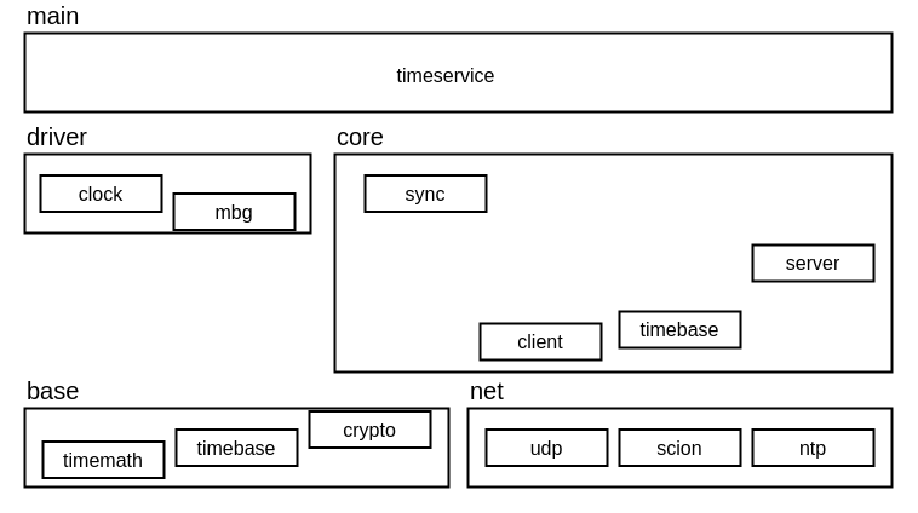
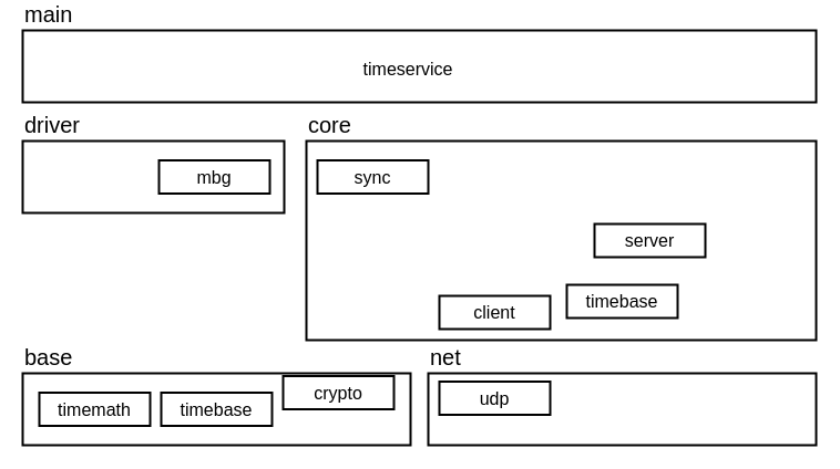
- <mxCell id="19" value="clock" style="text;html=1;fillColor=none;align=center;verticalAlign=middle;whiteSpace=wrap;rounded=0;strokeWidth=2;fontSize=16;labelBackgroundColor=none;strokeColor=default;" vertex="1" parent="1"><mxGeometry x="33" y="137.5" width="100" height="30" as="geometry" /></mxCell>
- <mxCell id="4" value="sync" style="text;html=1;fillColor=none;align=center;verticalAlign=middle;whiteSpace=wrap;rounded=0;strokeWidth=2;fontSize=16;labelBackgroundColor=none;strokeColor=default;" vertex="1" parent="1"><mxGeometry x="301" y="137.5" width="100" height="30" as="geometry" /></mxCell>
+ <mxCell id="4" value="sync" style="text;html=1;fillColor=none;align=center;verticalAlign=middle;whiteSpace=wrap;rounded=0;strokeWidth=2;fontSize=16;labelBackgroundColor=none;strokeColor=default;" vertex="1" parent="1"><mxGeometry x="286" y="137.5" width="100" height="30" as="geometry" /></mxCell>
- <mxCell id="20" value="mbg" style="text;html=1;fillColor=none;align=center;verticalAlign=middle;whiteSpace=wrap;rounded=0;strokeWidth=2;fontSize=16;labelBackgroundColor=none;strokeColor=default;" vertex="1" parent="1"><mxGeometry x="143" y="152.5" width="100" height="30" as="geometry" /></mxCell>
+ <mxCell id="20" value="mbg" style="text;html=1;fillColor=none;align=center;verticalAlign=middle;whiteSpace=wrap;rounded=0;strokeWidth=2;fontSize=16;labelBackgroundColor=none;strokeColor=default;" vertex="1" parent="1"><mxGeometry x="143" y="137.5" width="100" height="30" as="geometry" /></mxCell>
- <mxCell id="12" value="server" style="text;html=1;fillColor=none;align=center;verticalAlign=middle;whiteSpace=wrap;rounded=0;strokeWidth=2;fontSize=16;labelBackgroundColor=none;strokeColor=default;" vertex="1" parent="1"><mxGeometry x="621" y="195" width="100" height="30" as="geometry" /></mxCell>
+ <mxCell id="12" value="server" style="text;html=1;fillColor=none;align=center;verticalAlign=middle;whiteSpace=wrap;rounded=0;strokeWidth=2;fontSize=16;labelBackgroundColor=none;strokeColor=default;" vertex="1" parent="1"><mxGeometry x="536" y="195" width="100" height="30" as="geometry" /></mxCell>
- <mxCell id="14" value="udp" style="text;html=1;fillColor=none;align=center;verticalAlign=middle;whiteSpace=wrap;rounded=0;strokeWidth=2;fontSize=16;labelBackgroundColor=none;strokeColor=default;" vertex="1" parent="1"><mxGeometry x="401" y="347.5" width="100" height="30" as="geometry" /></mxCell>
+ <mxCell id="14" value="udp" style="text;html=1;fillColor=none;align=center;verticalAlign=middle;whiteSpace=wrap;rounded=0;strokeWidth=2;fontSize=16;labelBackgroundColor=none;strokeColor=default;" vertex="1" parent="1"><mxGeometry x="396" y="337.5" width="100" height="30" as="geometry" /></mxCell>
- <mxCell id="15" value="scion" style="text;html=1;fillColor=none;align=center;verticalAlign=middle;whiteSpace=wrap;rounded=0;strokeWidth=2;fontSize=16;labelBackgroundColor=none;strokeColor=default;" vertex="1" parent="1"><mxGeometry x="511" y="347.5" width="100" height="30" as="geometry" /></mxCell>
- <mxCell id="16" value="ntp" style="text;html=1;fillColor=none;align=center;verticalAlign=middle;whiteSpace=wrap;rounded=0;strokeWidth=2;fontSize=16;labelBackgroundColor=none;strokeColor=default;" vertex="1" parent="1"><mxGeometry x="621" y="347.5" width="100" height="30" as="geometry" /></mxCell>
- <mxCell id="7" value="timemath" style="text;html=1;fillColor=none;align=center;verticalAlign=middle;whiteSpace=wrap;rounded=0;strokeWidth=2;fontSize=16;labelBackgroundColor=none;strokeColor=default;" vertex="1" parent="5"><mxGeometry x="15" y="27.5" width="100" height="30" as="geometry" /></mxCell>
+ <mxCell id="7" value="timemath" style="text;html=1;fillColor=none;align=center;verticalAlign=middle;whiteSpace=wrap;rounded=0;strokeWidth=2;fontSize=16;labelBackgroundColor=none;strokeColor=default;" vertex="1" parent="5"><mxGeometry x="15" y="17.5" width="100" height="30" as="geometry" /></mxCell>
